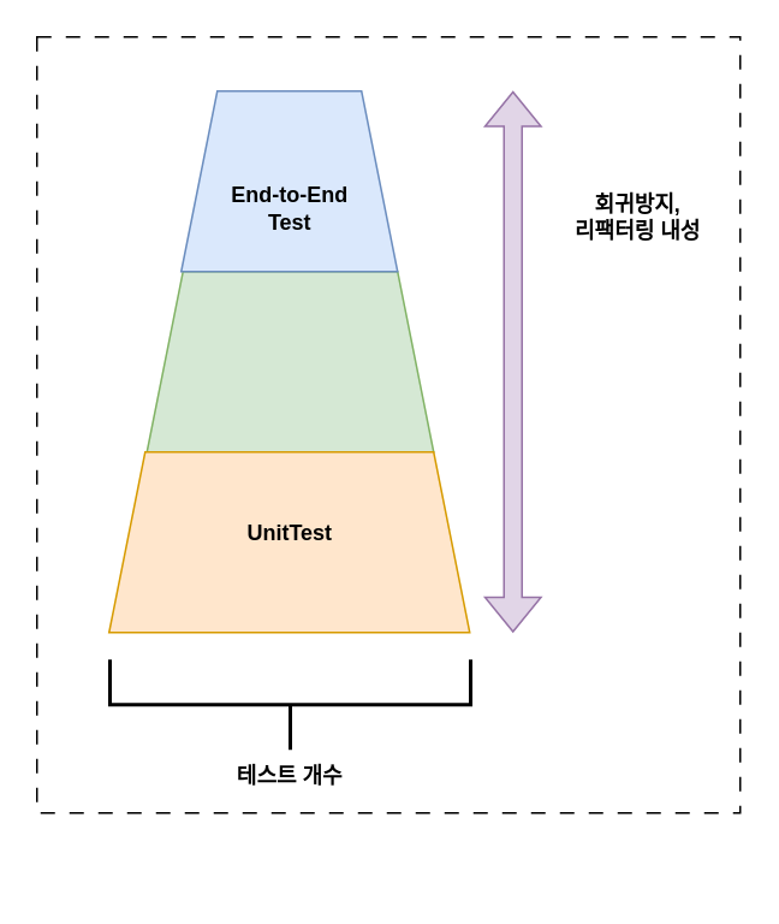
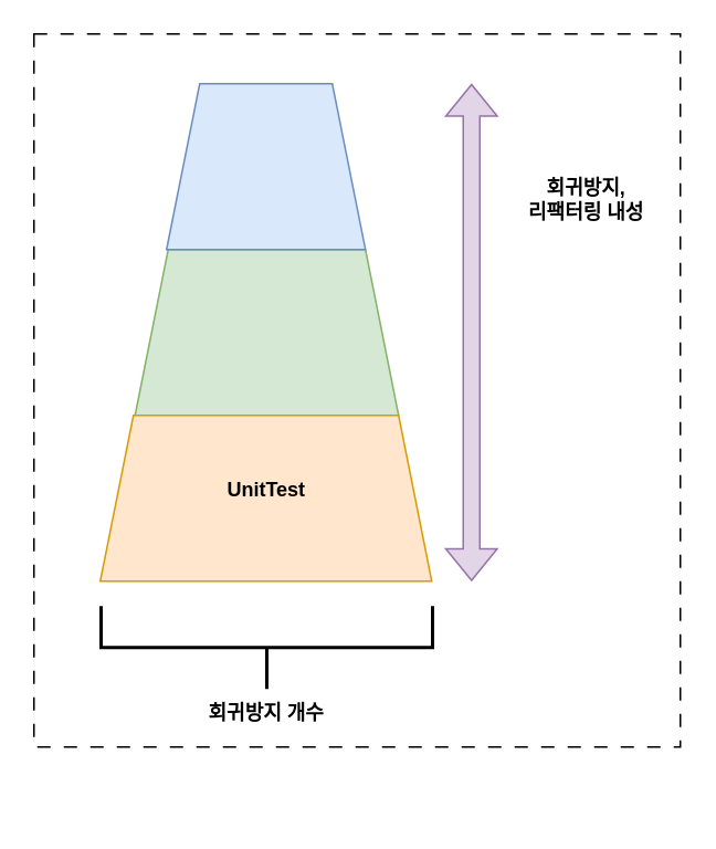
- <mxCell id="6" value="End-to-End Test" style="text;html=1;strokeColor=none;fillColor=none;align=center;verticalAlign=middle;whiteSpace=wrap;rounded=0;fontStyle=1" parent="1" vertex="1"><mxGeometry x="113.75" y="100" width="92.5" height="30" as="geometry" /></mxCell>
- <mxCell id="10" value="테스트 개수" style="text;html=1;strokeColor=none;fillColor=none;align=center;verticalAlign=middle;whiteSpace=wrap;rounded=0;fontStyle=1" parent="1" vertex="1"><mxGeometry x="113.75" y="415" width="92.5" height="30" as="geometry" /></mxCell>
+ <mxCell id="10" value="회귀방지 개수" style="text;html=1;strokeColor=none;fillColor=none;align=center;verticalAlign=middle;whiteSpace=wrap;rounded=0;fontStyle=1" parent="1" vertex="1"><mxGeometry x="113.75" y="415" width="92.5" height="30" as="geometry" /></mxCell>
